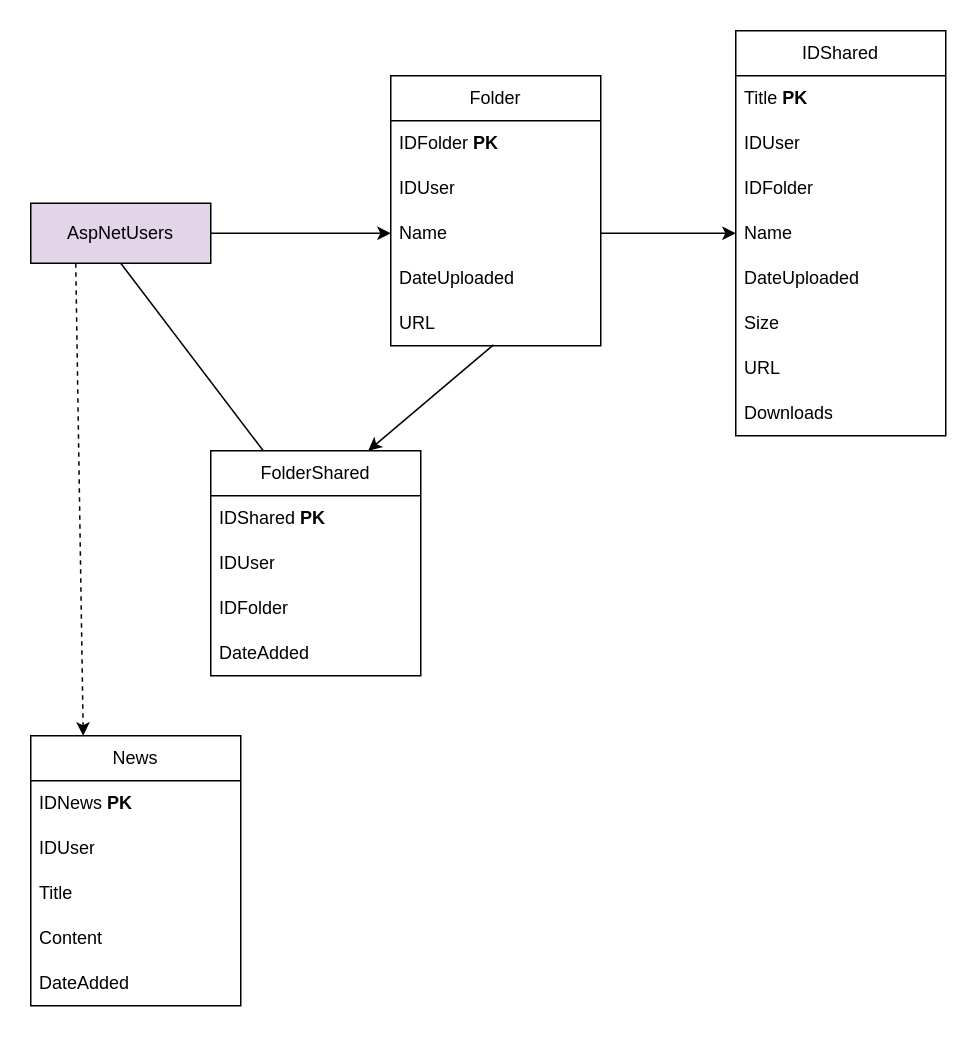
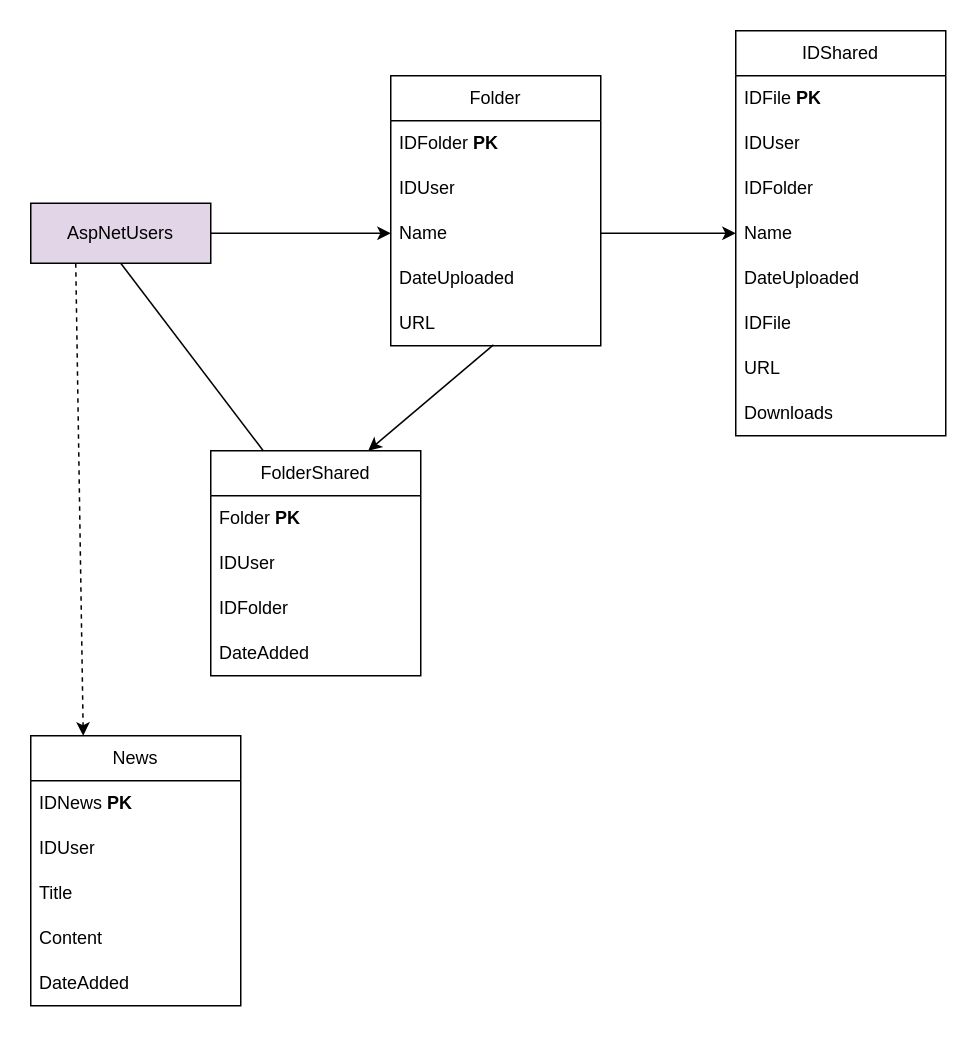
- <mxCell id="3" value="Title &lt;b&gt;PK&lt;/b&gt;" style="text;strokeColor=none;fillColor=none;align=left;verticalAlign=middle;spacingLeft=4;spacingRight=4;overflow=hidden;points=[[0,0.5],[1,0.5]];portConstraint=eastwest;rotatable=0;whiteSpace=wrap;html=1;" vertex="1" parent="2"><mxGeometry y="30" width="140" height="30" as="geometry" /></mxCell>
+ <mxCell id="3" value="IDFile &lt;b&gt;PK&lt;/b&gt;" style="text;strokeColor=none;fillColor=none;align=left;verticalAlign=middle;spacingLeft=4;spacingRight=4;overflow=hidden;points=[[0,0.5],[1,0.5]];portConstraint=eastwest;rotatable=0;whiteSpace=wrap;html=1;" vertex="1" parent="2"><mxGeometry y="30" width="140" height="30" as="geometry" /></mxCell>
- <mxCell id="8" value="Size" style="text;strokeColor=none;fillColor=none;align=left;verticalAlign=middle;spacingLeft=4;spacingRight=4;overflow=hidden;points=[[0,0.5],[1,0.5]];portConstraint=eastwest;rotatable=0;whiteSpace=wrap;html=1;" vertex="1" parent="2"><mxGeometry y="180" width="140" height="30" as="geometry" /></mxCell>
+ <mxCell id="8" value="IDFile" style="text;strokeColor=none;fillColor=none;align=left;verticalAlign=middle;spacingLeft=4;spacingRight=4;overflow=hidden;points=[[0,0.5],[1,0.5]];portConstraint=eastwest;rotatable=0;whiteSpace=wrap;html=1;" vertex="1" parent="2"><mxGeometry y="180" width="140" height="30" as="geometry" /></mxCell>
- <mxCell id="18" value="IDShared&amp;nbsp;&lt;b&gt;PK&lt;/b&gt;" style="text;strokeColor=none;fillColor=none;align=left;verticalAlign=middle;spacingLeft=4;spacingRight=4;overflow=hidden;points=[[0,0.5],[1,0.5]];portConstraint=eastwest;rotatable=0;whiteSpace=wrap;html=1;" vertex="1" parent="17"><mxGeometry y="30" width="140" height="30" as="geometry" /></mxCell>
+ <mxCell id="18" value="Folder&amp;nbsp;&lt;b&gt;PK&lt;/b&gt;" style="text;strokeColor=none;fillColor=none;align=left;verticalAlign=middle;spacingLeft=4;spacingRight=4;overflow=hidden;points=[[0,0.5],[1,0.5]];portConstraint=eastwest;rotatable=0;whiteSpace=wrap;html=1;" vertex="1" parent="17"><mxGeometry y="30" width="140" height="30" as="geometry" /></mxCell>
